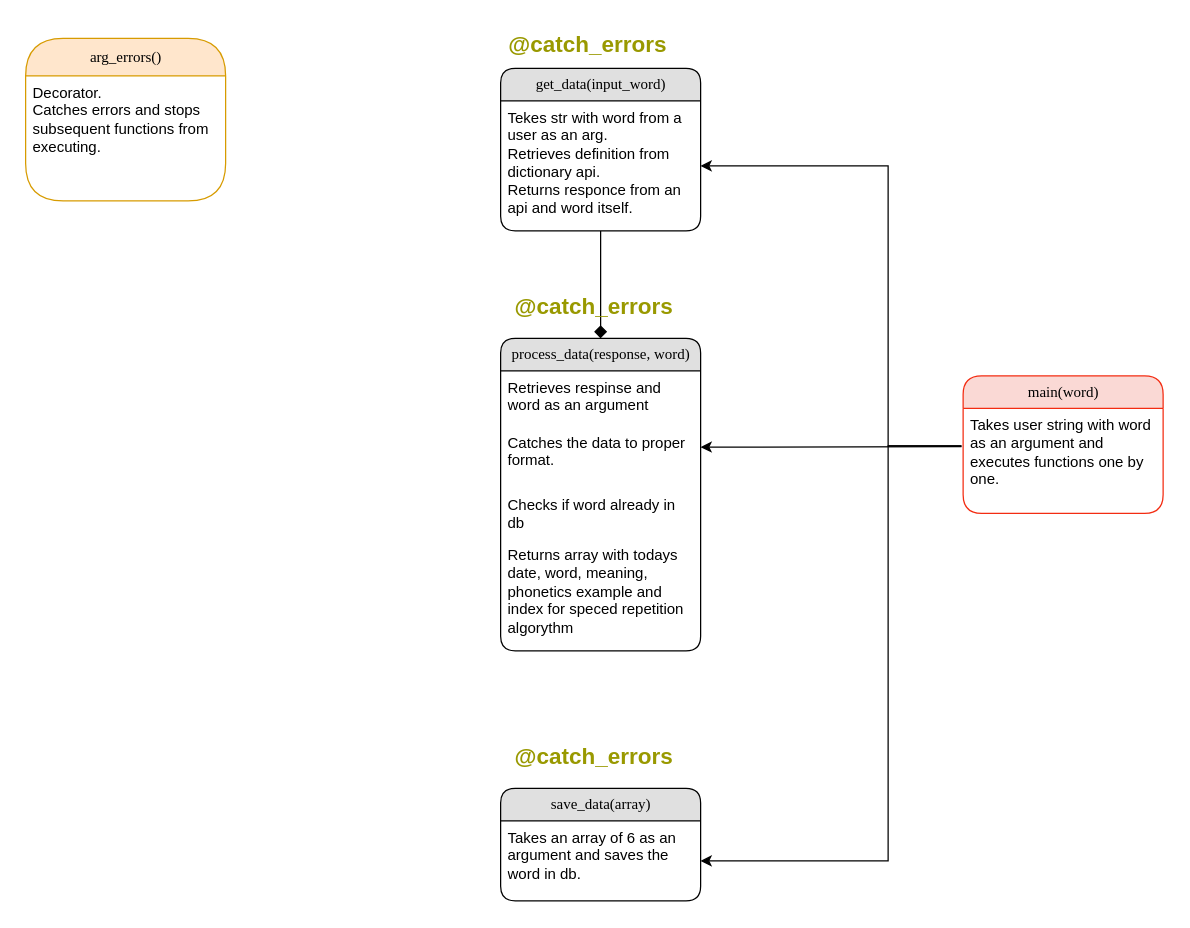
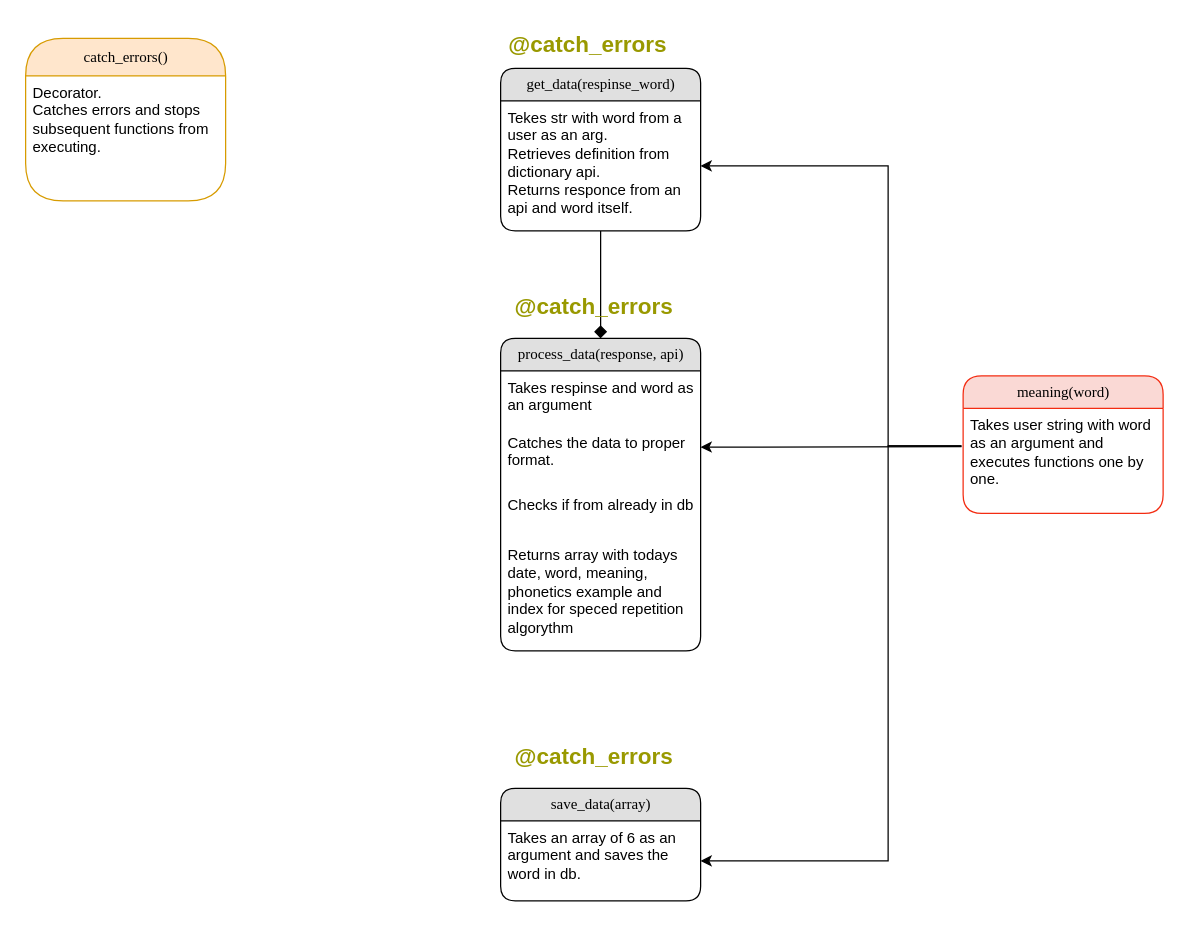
- <mxCell id="17" value="arg_errors()" style="swimlane;html=1;fontStyle=0;childLayout=stackLayout;horizontal=1;startSize=30;horizontalStack=0;resizeParent=1;resizeLast=0;collapsible=1;marginBottom=0;swimlaneFillColor=#ffffff;align=center;rounded=1;shadow=0;comic=0;labelBackgroundColor=none;strokeWidth=1;fontFamily=Verdana;fontSize=12;arcSize=50;fillColor=#ffe6cc;strokeColor=#d79b00;" vertex="1" parent="1"><mxGeometry x="20" y="30" width="160" height="130" as="geometry" /></mxCell>
+ <mxCell id="17" value="catch_errors()" style="swimlane;html=1;fontStyle=0;childLayout=stackLayout;horizontal=1;startSize=30;horizontalStack=0;resizeParent=1;resizeLast=0;collapsible=1;marginBottom=0;swimlaneFillColor=#ffffff;align=center;rounded=1;shadow=0;comic=0;labelBackgroundColor=none;strokeWidth=1;fontFamily=Verdana;fontSize=12;arcSize=50;fillColor=#ffe6cc;strokeColor=#d79b00;" vertex="1" parent="1"><mxGeometry x="20" y="30" width="160" height="130" as="geometry" /></mxCell>
- <mxCell id="2" value="get_data(input_word)" style="swimlane;html=1;fontStyle=0;childLayout=stackLayout;horizontal=1;startSize=26;fillColor=#e0e0e0;horizontalStack=0;resizeParent=1;resizeLast=0;collapsible=1;marginBottom=0;swimlaneFillColor=#ffffff;align=center;rounded=1;shadow=0;comic=0;labelBackgroundColor=none;strokeWidth=1;fontFamily=Verdana;fontSize=12" parent="1" vertex="1"><mxGeometry x="400" y="54" width="160" height="130" as="geometry" /></mxCell>
+ <mxCell id="2" value="get_data(respinse_word)" style="swimlane;html=1;fontStyle=0;childLayout=stackLayout;horizontal=1;startSize=26;fillColor=#e0e0e0;horizontalStack=0;resizeParent=1;resizeLast=0;collapsible=1;marginBottom=0;swimlaneFillColor=#ffffff;align=center;rounded=1;shadow=0;comic=0;labelBackgroundColor=none;strokeWidth=1;fontFamily=Verdana;fontSize=12" parent="1" vertex="1"><mxGeometry x="400" y="54" width="160" height="130" as="geometry" /></mxCell>
- <mxCell id="4" value="process_data(response, word)" style="swimlane;html=1;fontStyle=0;childLayout=stackLayout;horizontal=1;startSize=26;fillColor=#e0e0e0;horizontalStack=0;resizeParent=1;resizeLast=0;collapsible=1;marginBottom=0;swimlaneFillColor=#ffffff;align=center;rounded=1;shadow=0;comic=0;labelBackgroundColor=none;strokeWidth=1;fontFamily=Verdana;fontSize=12" parent="1" vertex="1"><mxGeometry x="400" y="270" width="160" height="250" as="geometry" /></mxCell>
+ <mxCell id="4" value="process_data(response, api)" style="swimlane;html=1;fontStyle=0;childLayout=stackLayout;horizontal=1;startSize=26;fillColor=#e0e0e0;horizontalStack=0;resizeParent=1;resizeLast=0;collapsible=1;marginBottom=0;swimlaneFillColor=#ffffff;align=center;rounded=1;shadow=0;comic=0;labelBackgroundColor=none;strokeWidth=1;fontFamily=Verdana;fontSize=12" parent="1" vertex="1"><mxGeometry x="400" y="270" width="160" height="250" as="geometry" /></mxCell>
- <mxCell id="12" value="main(word)" style="swimlane;html=1;fontStyle=0;childLayout=stackLayout;horizontal=1;startSize=26;fillColor=#fad9d5;horizontalStack=0;resizeParent=1;resizeLast=0;collapsible=1;marginBottom=0;swimlaneFillColor=#ffffff;align=center;rounded=1;shadow=0;comic=0;labelBackgroundColor=none;strokeWidth=1;fontFamily=Verdana;fontSize=12;arcSize=19;strokeColor=light-dark(#f32c12, #ec8f82);" vertex="1" parent="1"><mxGeometry x="770" y="300" width="160" height="110" as="geometry" /></mxCell>
+ <mxCell id="12" value="meaning(word)" style="swimlane;html=1;fontStyle=0;childLayout=stackLayout;horizontal=1;startSize=26;fillColor=#fad9d5;horizontalStack=0;resizeParent=1;resizeLast=0;collapsible=1;marginBottom=0;swimlaneFillColor=#ffffff;align=center;rounded=1;shadow=0;comic=0;labelBackgroundColor=none;strokeWidth=1;fontFamily=Verdana;fontSize=12;arcSize=19;strokeColor=light-dark(#f32c12, #ec8f82);" vertex="1" parent="1"><mxGeometry x="770" y="300" width="160" height="110" as="geometry" /></mxCell>
- <mxCell id="5" value="Retrieves respinse and word as an argument" style="text;html=1;strokeColor=none;fillColor=none;spacingLeft=4;spacingRight=4;whiteSpace=wrap;overflow=hidden;rotatable=0;points=[[0,0.5],[1,0.5]];portConstraint=eastwest;" parent="4" vertex="1"><mxGeometry y="26" width="160" height="44" as="geometry" /></mxCell>
+ <mxCell id="5" value="Takes respinse and word as an argument" style="text;html=1;strokeColor=none;fillColor=none;spacingLeft=4;spacingRight=4;whiteSpace=wrap;overflow=hidden;rotatable=0;points=[[0,0.5],[1,0.5]];portConstraint=eastwest;" parent="4" vertex="1"><mxGeometry y="26" width="160" height="44" as="geometry" /></mxCell>
- <mxCell id="7" value="Checks if word already in db" style="text;html=1;strokeColor=none;fillColor=none;spacingLeft=4;spacingRight=4;whiteSpace=wrap;overflow=hidden;rotatable=0;points=[[0,0.5],[1,0.5]];portConstraint=eastwest;" parent="4" vertex="1"><mxGeometry y="120" width="160" height="40" as="geometry" /></mxCell>
+ <mxCell id="7" value="Checks if from already in db" style="text;html=1;strokeColor=none;fillColor=none;spacingLeft=4;spacingRight=4;whiteSpace=wrap;overflow=hidden;rotatable=0;points=[[0,0.5],[1,0.5]];portConstraint=eastwest;" parent="4" vertex="1"><mxGeometry y="120" width="160" height="40" as="geometry" /></mxCell>
